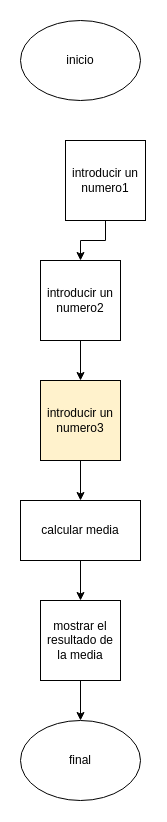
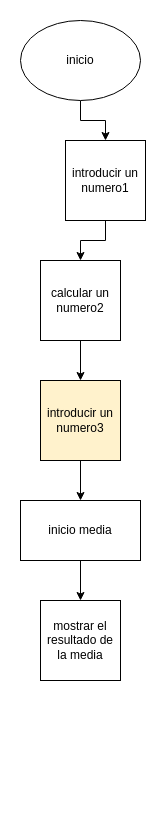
+ <mxCell id="2" style="edgeStyle=orthogonalEdgeStyle;rounded=0;orthogonalLoop=1;jettySize=auto;html=1;entryX=0.5;entryY=0;entryDx=0;entryDy=0;" parent="1" source="3" target="5" edge="1"><mxGeometry relative="1" as="geometry" /></mxCell>
- <mxCell id="7" value="introducir un numero2" style="whiteSpace=wrap;html=1;aspect=fixed;" parent="1" vertex="1"><mxGeometry x="40" y="260" width="80" height="80" as="geometry" /></mxCell>
+ <mxCell id="7" value="calcular un numero2" style="whiteSpace=wrap;html=1;aspect=fixed;" parent="1" vertex="1"><mxGeometry x="40" y="260" width="80" height="80" as="geometry" /></mxCell>
- <mxCell id="11" value="calcular media" style="rounded=0;whiteSpace=wrap;html=1;" parent="1" vertex="1"><mxGeometry x="20" y="500" width="120" height="60" as="geometry" /></mxCell>
+ <mxCell id="11" value="inicio media" style="rounded=0;whiteSpace=wrap;html=1;" parent="1" vertex="1"><mxGeometry x="20" y="500" width="120" height="60" as="geometry" /></mxCell>
- <mxCell id="12" style="edgeStyle=orthogonalEdgeStyle;rounded=0;orthogonalLoop=1;jettySize=auto;html=1;" parent="1" source="13" target="14" edge="1"><mxGeometry relative="1" as="geometry" /></mxCell>
- <mxCell id="14" value="final" style="ellipse;whiteSpace=wrap;html=1;" parent="1" vertex="1"><mxGeometry x="20" y="720" width="120" height="80" as="geometry" /></mxCell>
